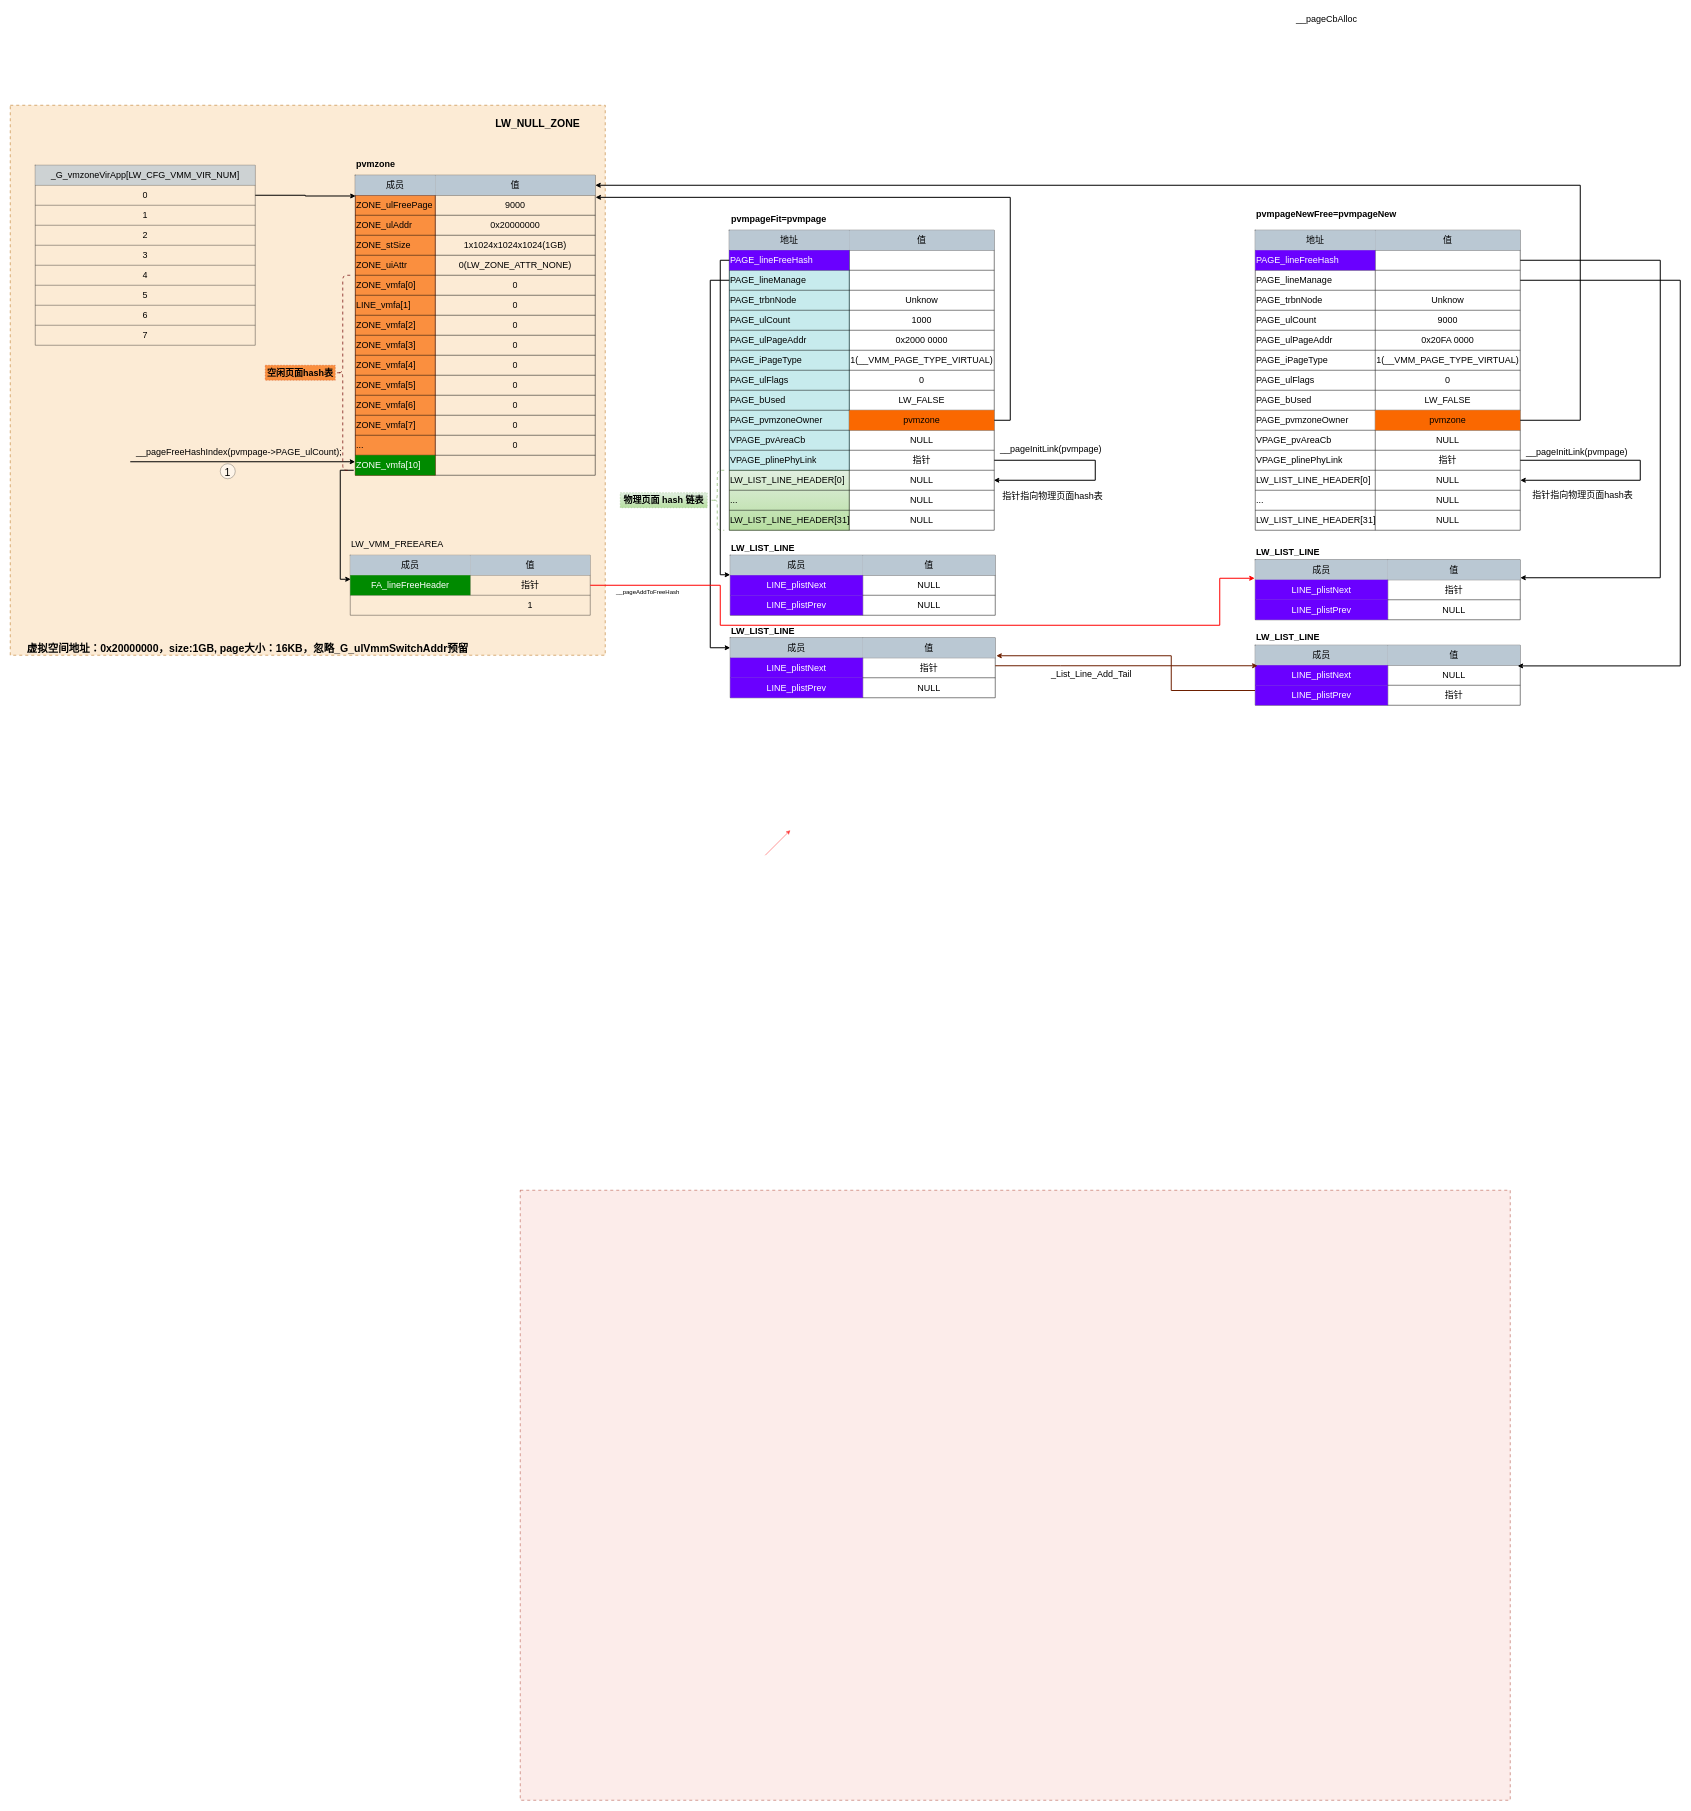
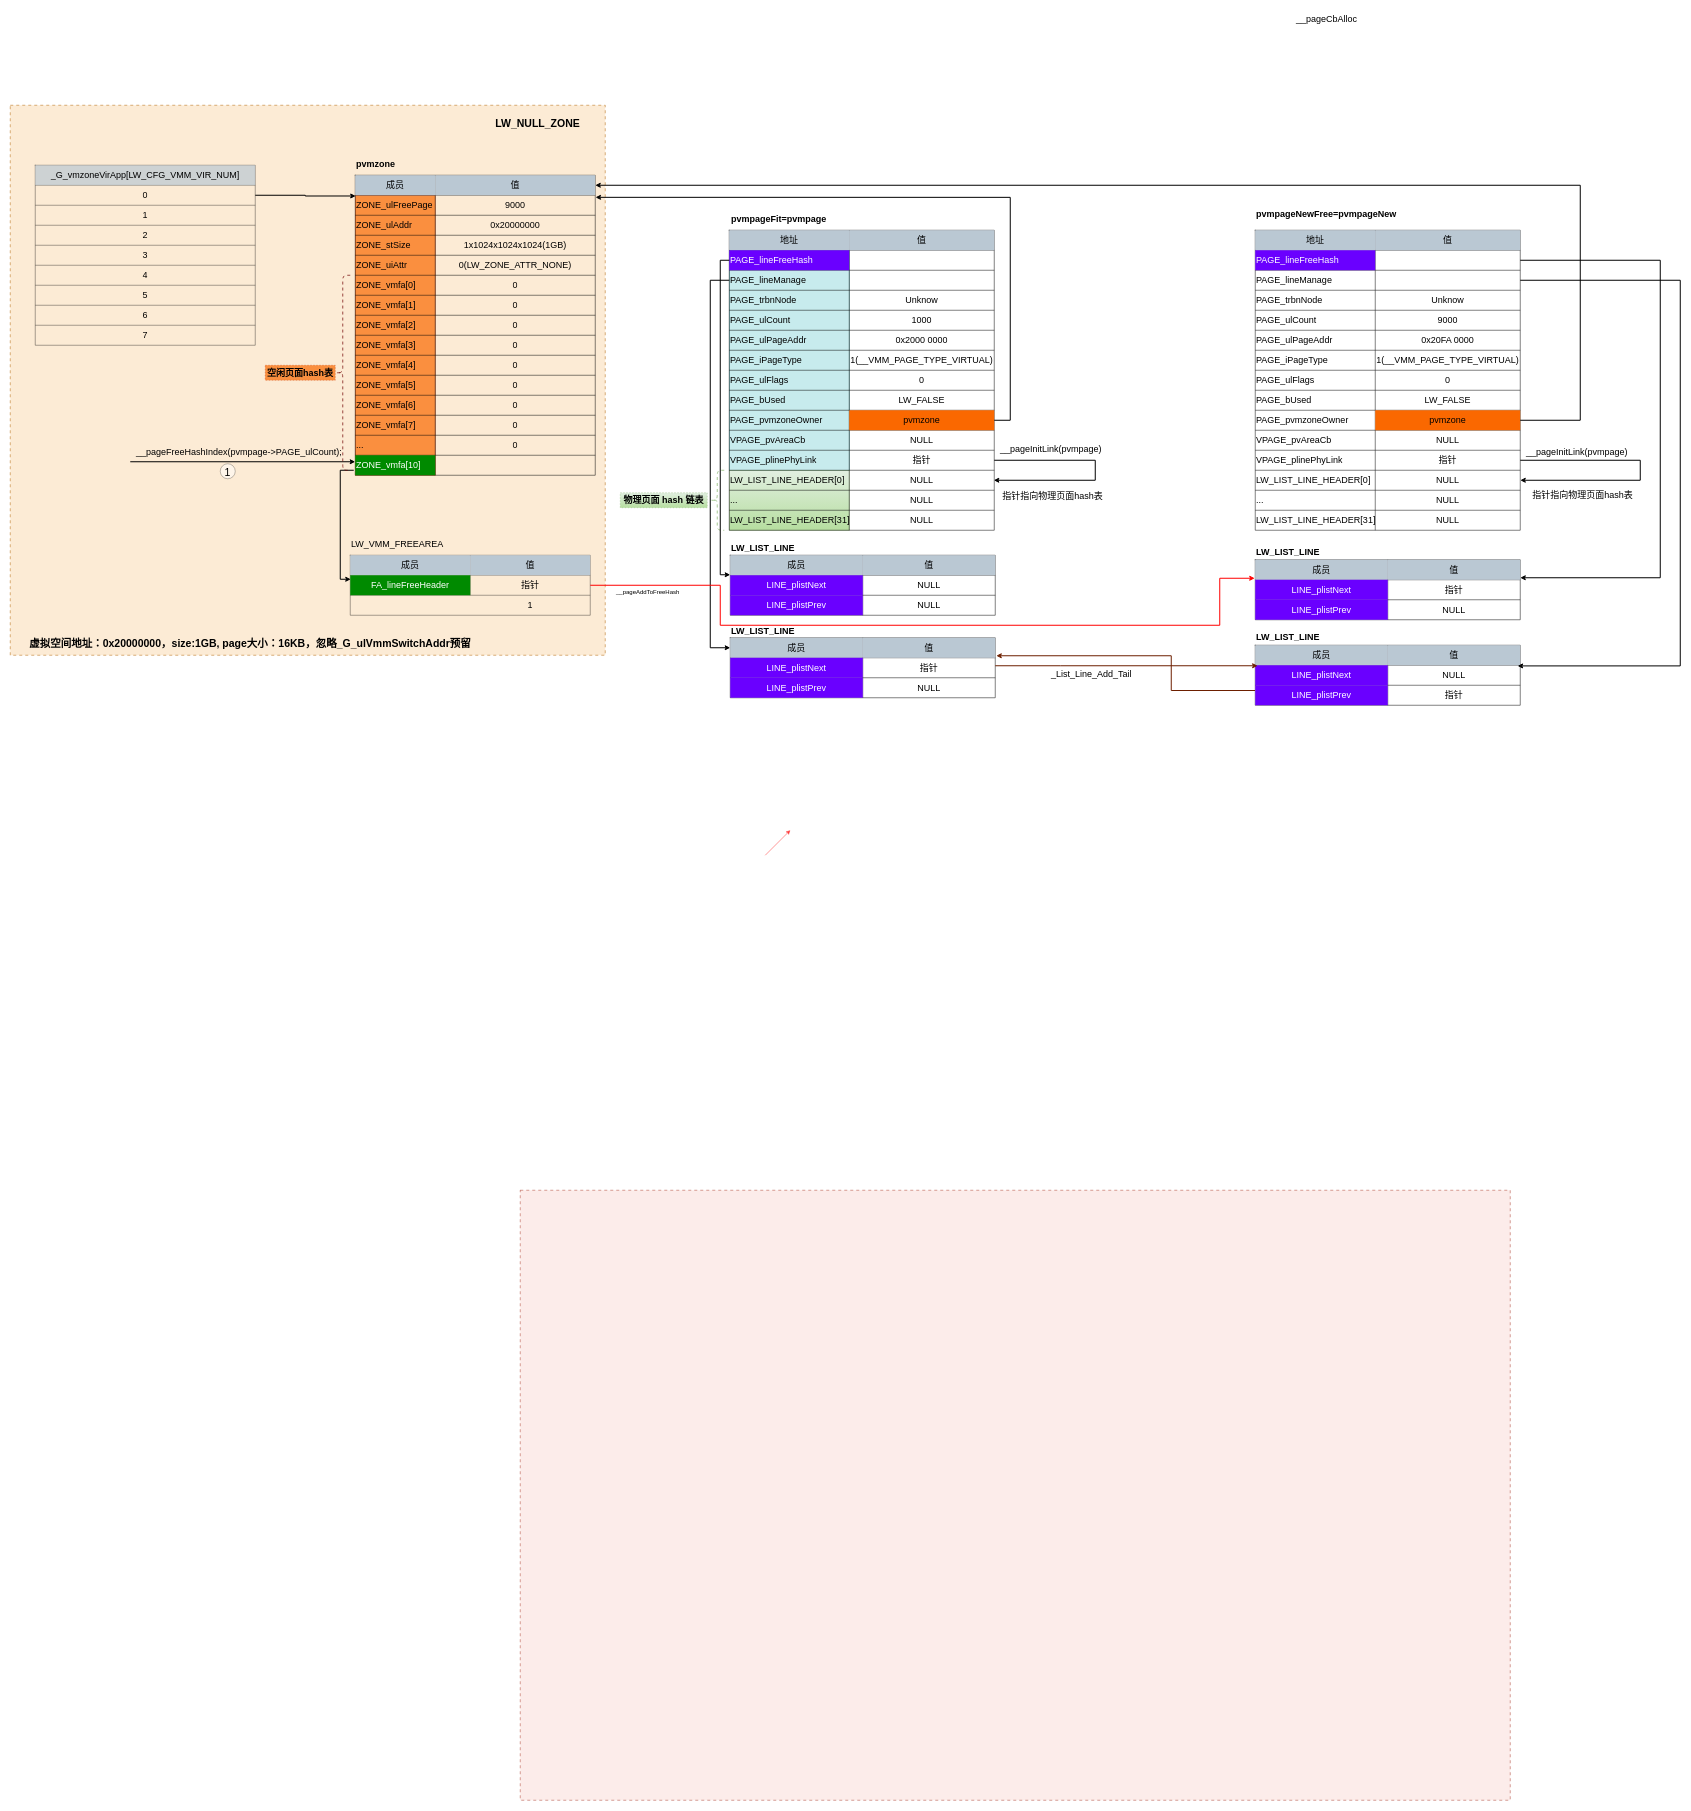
- <mxCell id="74" value="LINE_vmfa[1]" style="shape=partialRectangle;html=1;whiteSpace=wrap;connectable=0;overflow=hidden;fillColor=none;top=0;left=0;bottom=0;right=0;pointerEvents=1;fontSize=18;strokeColor=default;align=left;" parent="73" vertex="1"><mxGeometry width="160" height="40" as="geometry"><mxRectangle width="160" height="40" as="alternateBounds" /></mxGeometry></mxCell>
+ <mxCell id="74" value="ZONE_vmfa[1]" style="shape=partialRectangle;html=1;whiteSpace=wrap;connectable=0;overflow=hidden;fillColor=none;top=0;left=0;bottom=0;right=0;pointerEvents=1;fontSize=18;strokeColor=default;align=left;" parent="73" vertex="1"><mxGeometry width="160" height="40" as="geometry"><mxRectangle width="160" height="40" as="alternateBounds" /></mxGeometry></mxCell>
- <mxCell id="100" value="&lt;b&gt;&lt;font style=&quot;font-size: 21px&quot;&gt;虚拟空间地址：0x20000000，size:1GB, page大小：16KB，忽略_G_ulVmmSwitchAddr预留&lt;/font&gt;&lt;/b&gt;" style="text;html=1;strokeColor=none;fillColor=none;align=center;verticalAlign=middle;whiteSpace=wrap;rounded=0;fontSize=18;opacity=70;" parent="1" vertex="1"><mxGeometry x="20" y="1280" width="950" height="30" as="geometry" /></mxCell>
+ <mxCell id="100" value="&lt;b&gt;&lt;font style=&quot;font-size: 21px&quot;&gt;虚拟空间地址：0x20000000，size:1GB, page大小：16KB，忽略_G_ulVmmSwitchAddr预留&lt;/font&gt;&lt;/b&gt;" style="text;html=1;strokeColor=none;fillColor=none;align=center;verticalAlign=middle;whiteSpace=wrap;rounded=0;fontSize=18;opacity=70;" parent="1" vertex="1"><mxGeometry x="25" y="1270" width="950" height="30" as="geometry" /></mxCell>
